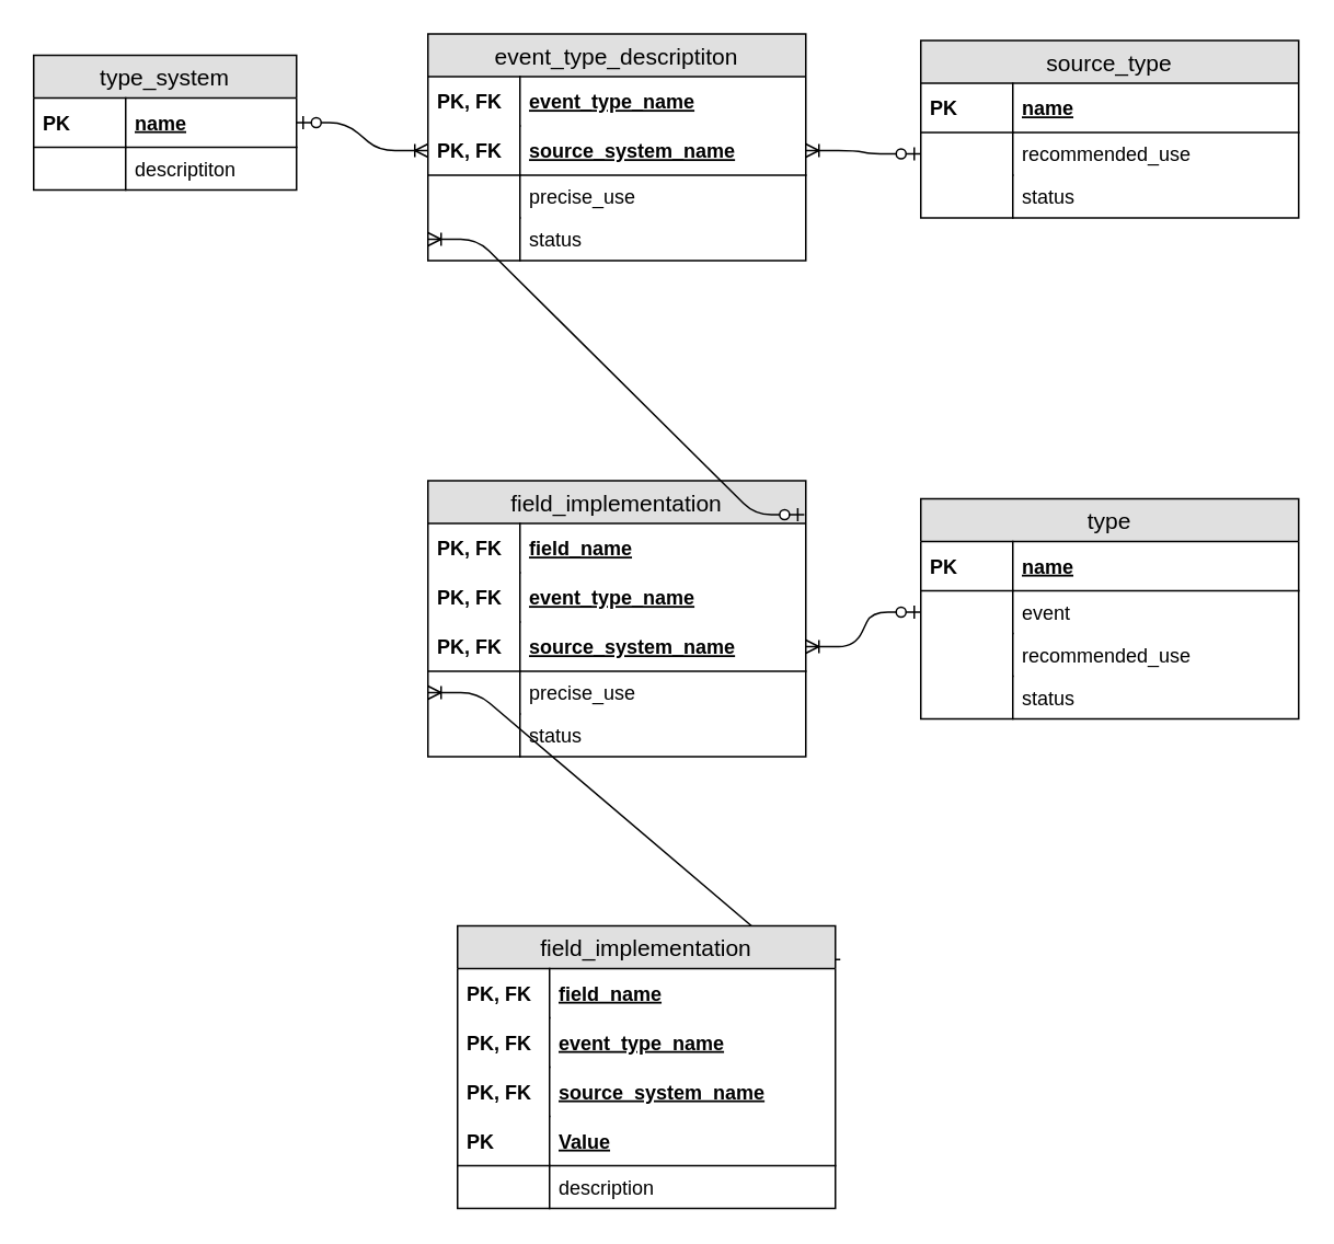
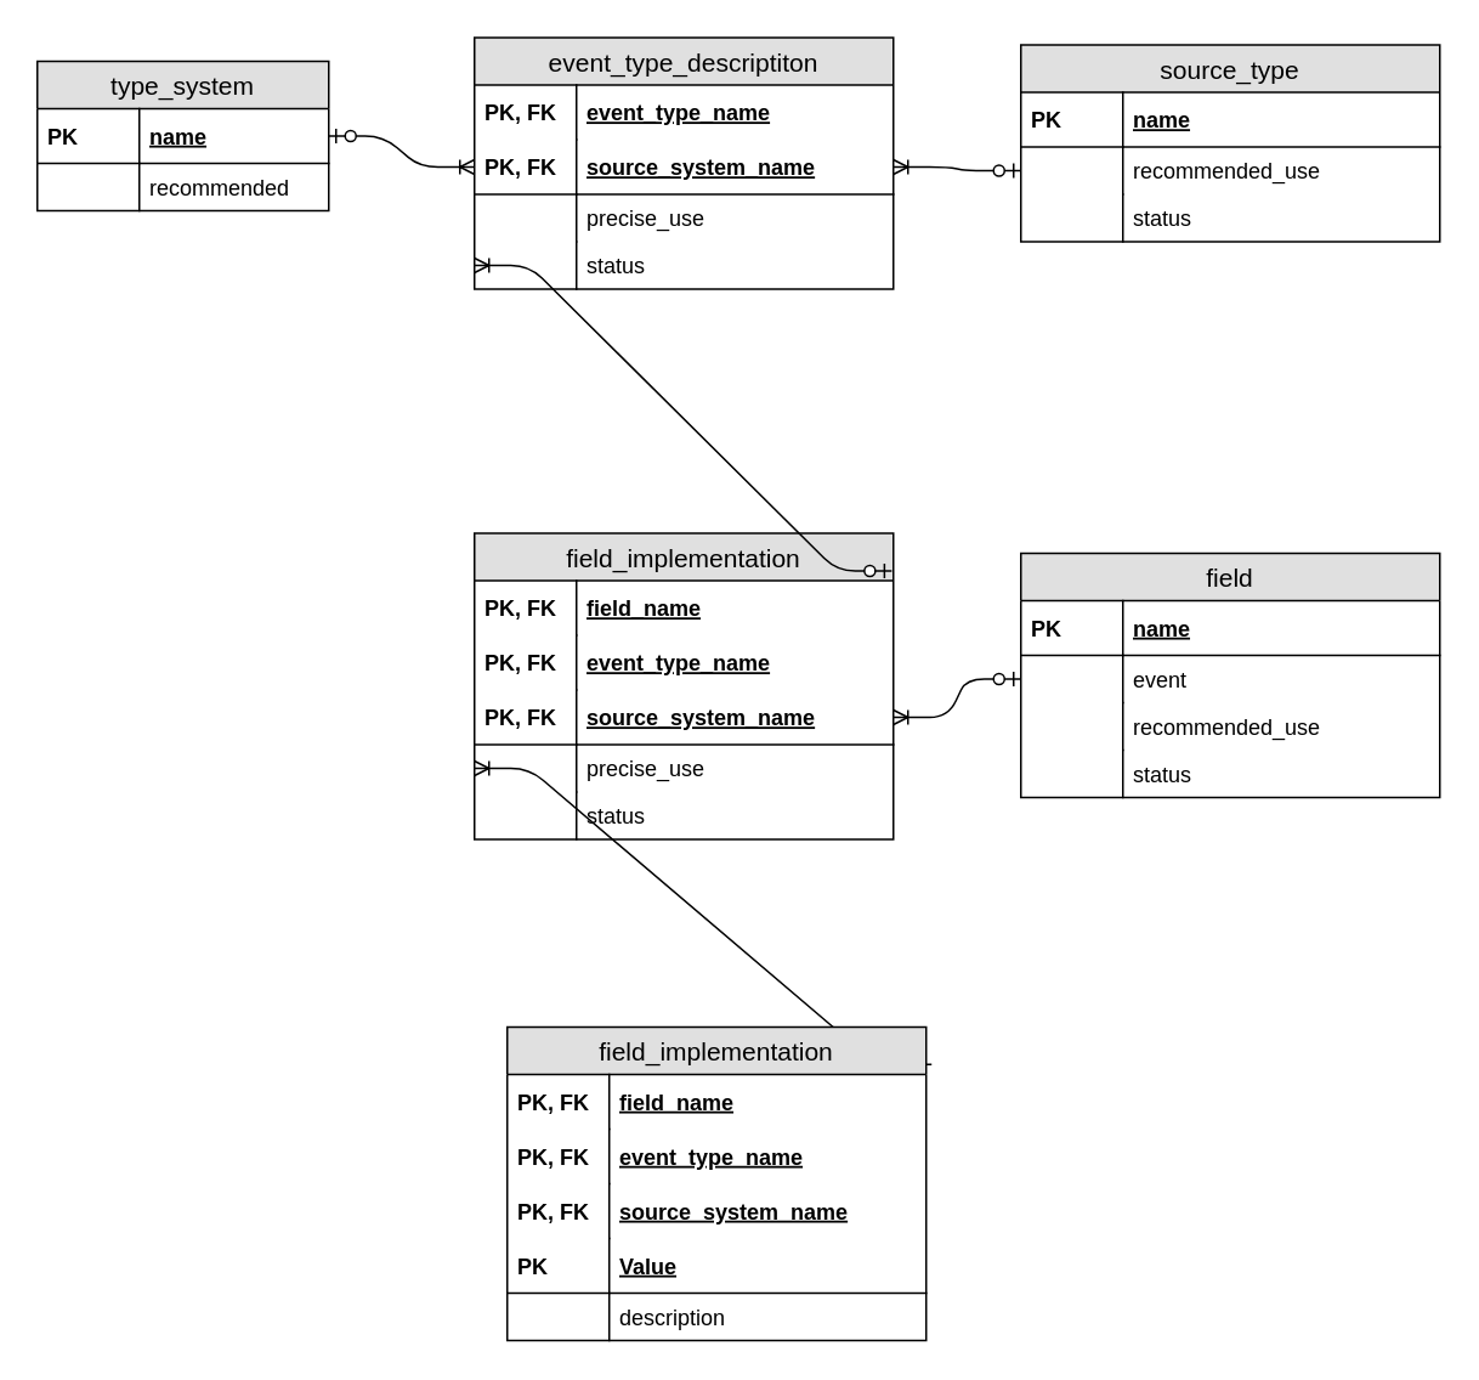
- <mxCell id="5" value="descriptiton" style="shape=partialRectangle;top=0;left=0;right=0;bottom=0;align=left;verticalAlign=top;fillColor=none;spacingLeft=60;spacingRight=4;overflow=hidden;rotatable=0;points=[[0,0.5],[1,0.5]];portConstraint=eastwest;dropTarget=0;fontSize=12;" vertex="1" parent="2"><mxGeometry y="56" width="160" height="26" as="geometry" /></mxCell>
+ <mxCell id="5" value="recommended" style="shape=partialRectangle;top=0;left=0;right=0;bottom=0;align=left;verticalAlign=top;fillColor=none;spacingLeft=60;spacingRight=4;overflow=hidden;rotatable=0;points=[[0,0.5],[1,0.5]];portConstraint=eastwest;dropTarget=0;fontSize=12;" vertex="1" parent="2"><mxGeometry y="56" width="160" height="26" as="geometry" /></mxCell>
- <mxCell id="25" value="type" style="swimlane;fontStyle=0;childLayout=stackLayout;horizontal=1;startSize=26;fillColor=#e0e0e0;horizontalStack=0;resizeParent=1;resizeParentMax=0;resizeLast=0;collapsible=1;marginBottom=0;swimlaneFillColor=#ffffff;align=center;fontSize=14;" vertex="1" parent="1"><mxGeometry x="560" y="303" width="230" height="134" as="geometry" /></mxCell>
+ <mxCell id="25" value="field" style="swimlane;fontStyle=0;childLayout=stackLayout;horizontal=1;startSize=26;fillColor=#e0e0e0;horizontalStack=0;resizeParent=1;resizeParentMax=0;resizeLast=0;collapsible=1;marginBottom=0;swimlaneFillColor=#ffffff;align=center;fontSize=14;" vertex="1" parent="1"><mxGeometry x="560" y="303" width="230" height="134" as="geometry" /></mxCell>
